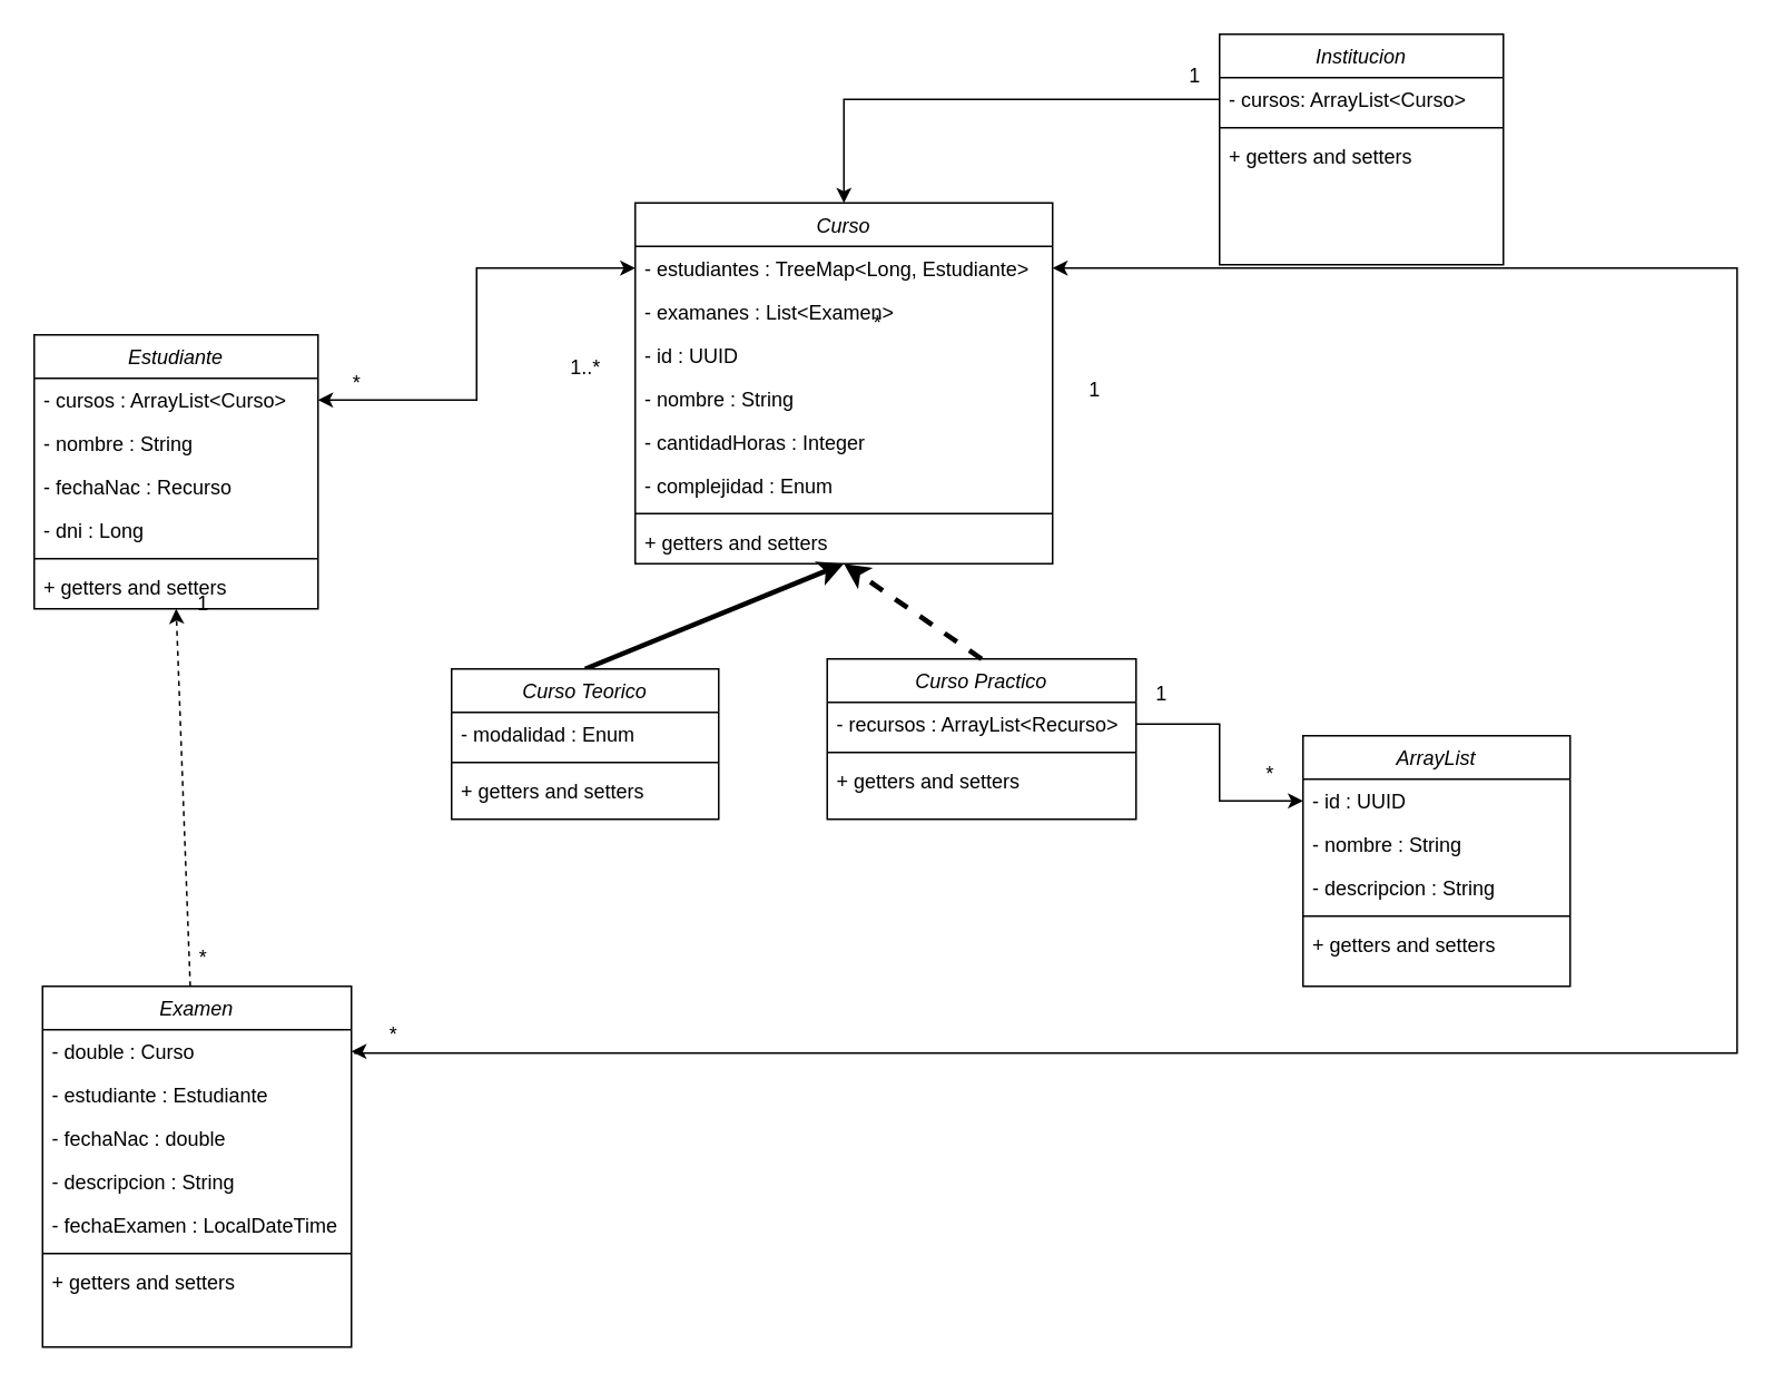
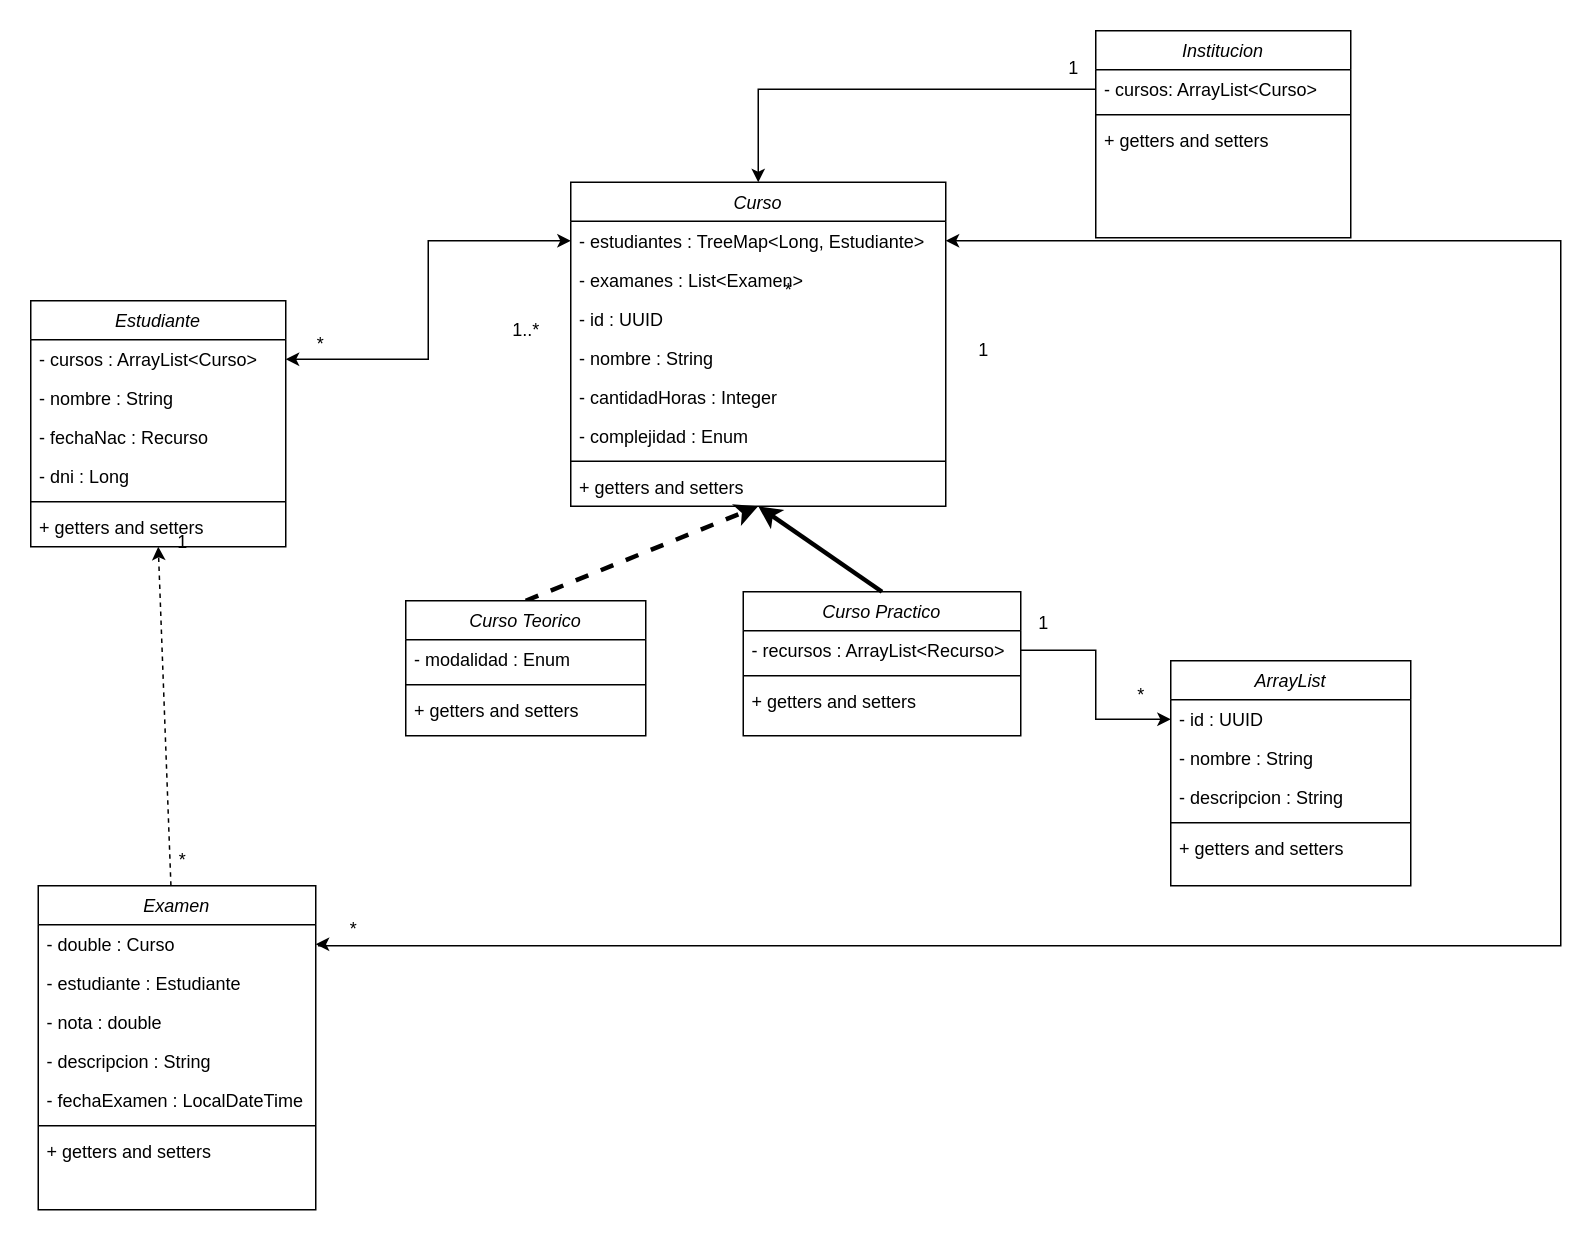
- <mxCell id="20" style="rounded=0;orthogonalLoop=1;jettySize=auto;html=1;entryX=0.5;entryY=1;entryDx=0;entryDy=0;exitX=0.5;exitY=0;exitDx=0;exitDy=0;horizontal=1;strokeWidth=3;dashed=1;" edge="1" parent="1" source="16" target="2"><mxGeometry relative="1" as="geometry"><mxPoint x="420" y="250" as="targetPoint" /><mxPoint x="500" y="350" as="sourcePoint" /></mxGeometry></mxCell>
+ <mxCell id="20" style="rounded=0;orthogonalLoop=1;jettySize=auto;html=1;entryX=0.5;entryY=1;entryDx=0;entryDy=0;exitX=0.5;exitY=0;exitDx=0;exitDy=0;horizontal=1;strokeWidth=3;" edge="1" parent="1" source="16" target="2"><mxGeometry relative="1" as="geometry"><mxPoint x="420" y="250" as="targetPoint" /><mxPoint x="500" y="350" as="sourcePoint" /></mxGeometry></mxCell>
- <mxCell id="11" style="rounded=0;orthogonalLoop=1;jettySize=auto;html=1;entryX=0.5;entryY=1;entryDx=0;entryDy=0;exitX=0.5;exitY=0;exitDx=0;exitDy=0;horizontal=1;strokeWidth=3;" edge="1" parent="1" source="12" target="2"><mxGeometry relative="1" as="geometry"><mxPoint x="330" y="270" as="targetPoint" /></mxGeometry></mxCell>
+ <mxCell id="11" style="rounded=0;orthogonalLoop=1;jettySize=auto;html=1;entryX=0.5;entryY=1;entryDx=0;entryDy=0;exitX=0.5;exitY=0;exitDx=0;exitDy=0;horizontal=1;strokeWidth=3;dashed=1;" edge="1" parent="1" source="12" target="2"><mxGeometry relative="1" as="geometry"><mxPoint x="330" y="270" as="targetPoint" /></mxGeometry></mxCell>
- <mxCell id="45" value="- fechaNac : double" style="text;align=left;verticalAlign=top;spacingLeft=4;spacingRight=4;overflow=hidden;rotatable=0;points=[[0,0.5],[1,0.5]];portConstraint=eastwest;" vertex="1" parent="42"><mxGeometry y="78" width="185" height="26" as="geometry" /></mxCell>
+ <mxCell id="45" value="- nota : double" style="text;align=left;verticalAlign=top;spacingLeft=4;spacingRight=4;overflow=hidden;rotatable=0;points=[[0,0.5],[1,0.5]];portConstraint=eastwest;" vertex="1" parent="42"><mxGeometry y="78" width="185" height="26" as="geometry" /></mxCell>
